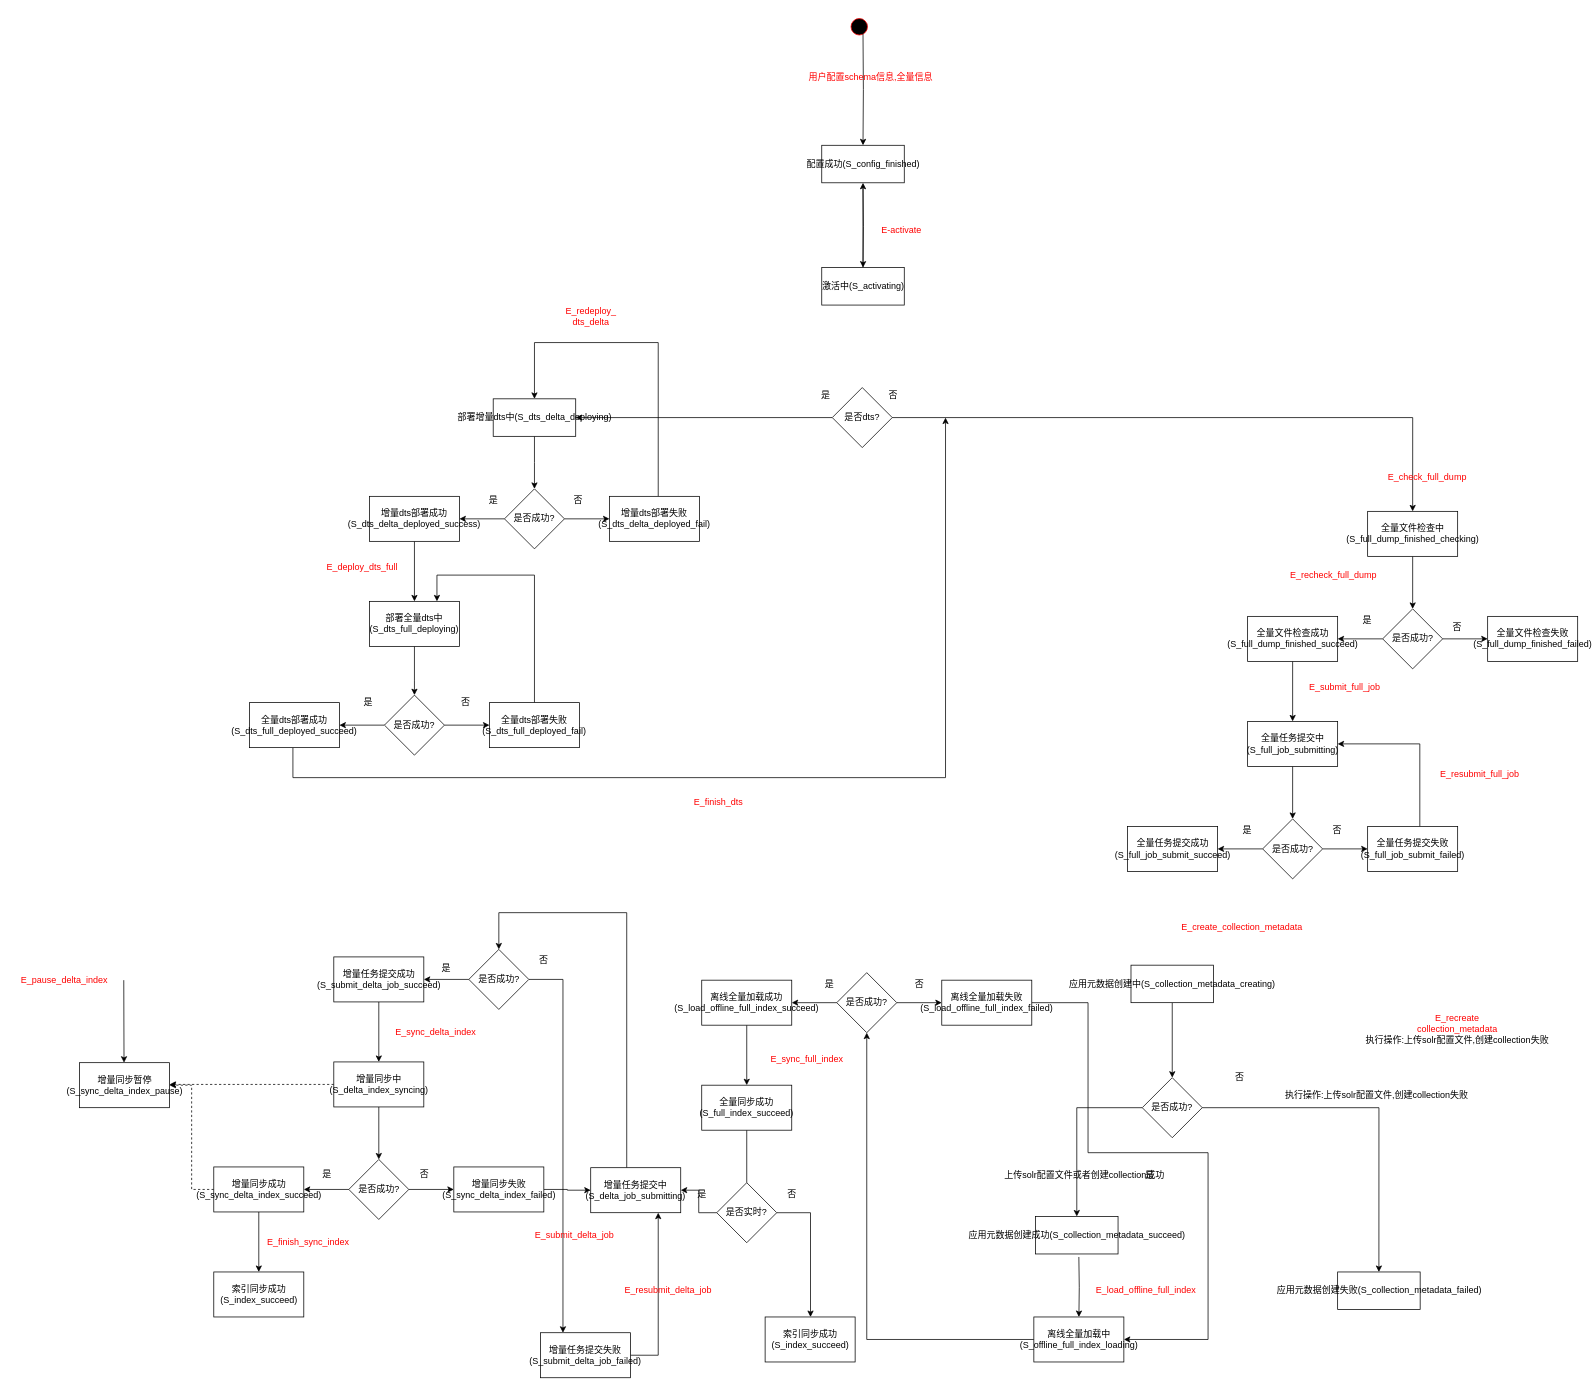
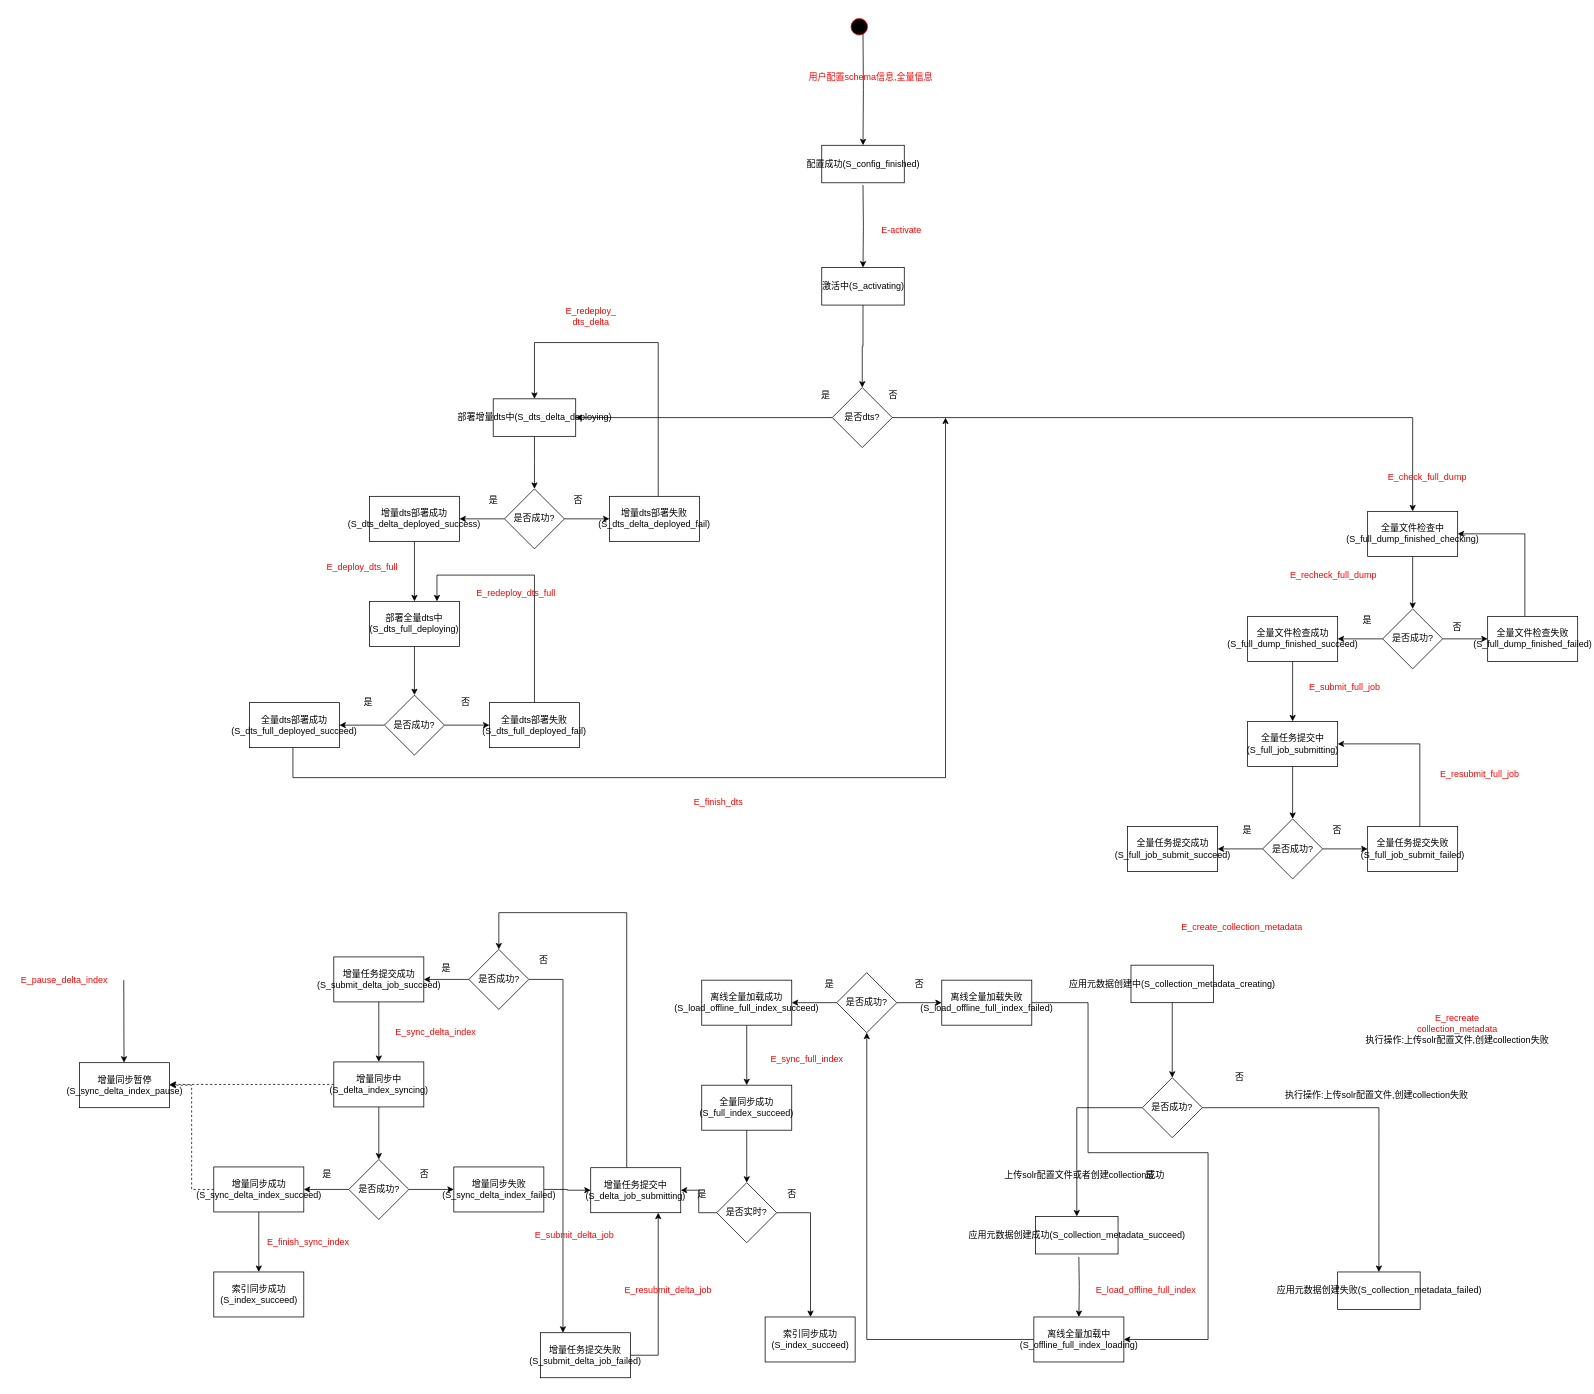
- <mxCell id="17" style="edgeStyle=orthogonalEdgeStyle;rounded=0;orthogonalLoop=1;jettySize=auto;html=1;" parent="1" source="18" target="5" edge="1"><mxGeometry relative="1" as="geometry" /></mxCell>
+ <mxCell id="17" style="edgeStyle=orthogonalEdgeStyle;rounded=0;orthogonalLoop=1;jettySize=auto;html=1;entryX=0.5;entryY=0;entryDx=0;entryDy=0;" parent="1" source="18" target="14" edge="1"><mxGeometry relative="1" as="geometry" /></mxCell>
+ <mxCell id="52" style="edgeStyle=orthogonalEdgeStyle;rounded=0;orthogonalLoop=1;jettySize=auto;html=1;entryX=1;entryY=0.5;entryDx=0;entryDy=0;" parent="1" source="53" target="47" edge="1"><mxGeometry relative="1" as="geometry"><Array as="points"><mxPoint x="2032.25" y="711" /></Array></mxGeometry></mxCell>
+ <mxCell id="37" value="&lt;font color=&quot;#ff0000&quot;&gt;E_redeploy_dts_full&lt;/font&gt;" style="text;html=1;align=center;verticalAlign=middle;resizable=0;points=[];autosize=1;" parent="1" vertex="1"><mxGeometry x="627" y="781" width="120" height="20" as="geometry" /></mxCell>
- <mxCell id="84" value="" style="edgeStyle=orthogonalEdgeStyle;rounded=0;orthogonalLoop=1;jettySize=auto;html=1;endArrow=none;" parent="1" source="85" target="89" edge="1"><mxGeometry relative="1" as="geometry" /></mxCell>
+ <mxCell id="84" value="" style="edgeStyle=orthogonalEdgeStyle;rounded=0;orthogonalLoop=1;jettySize=auto;html=1;" parent="1" source="85" target="89" edge="1"><mxGeometry relative="1" as="geometry" /></mxCell>
